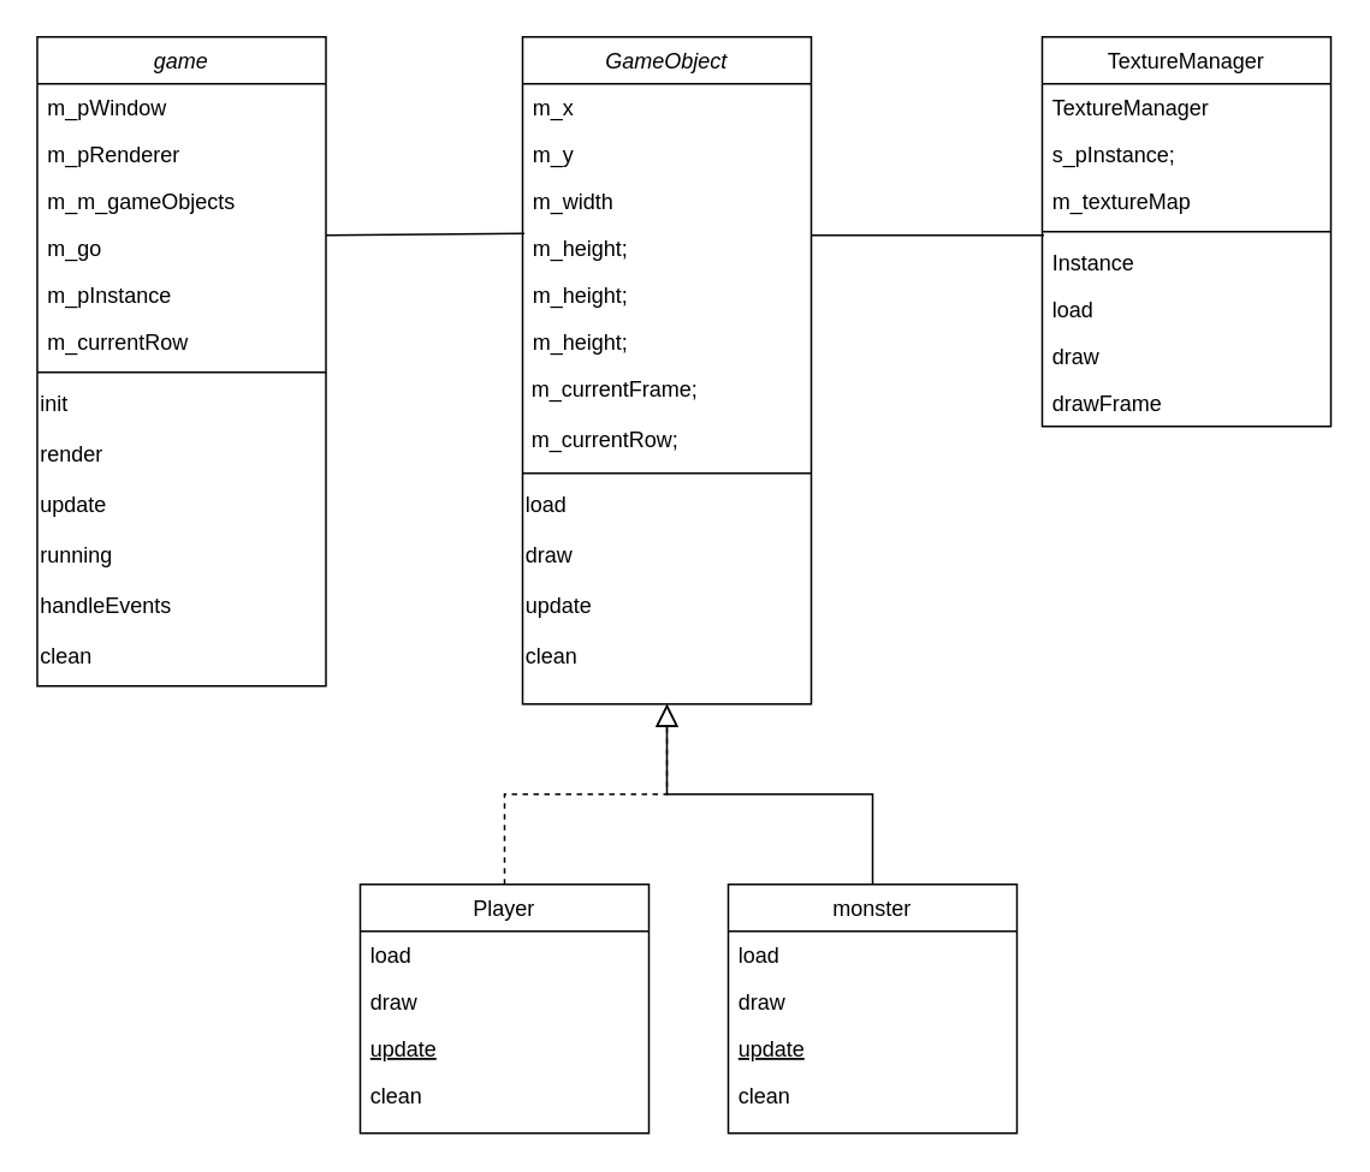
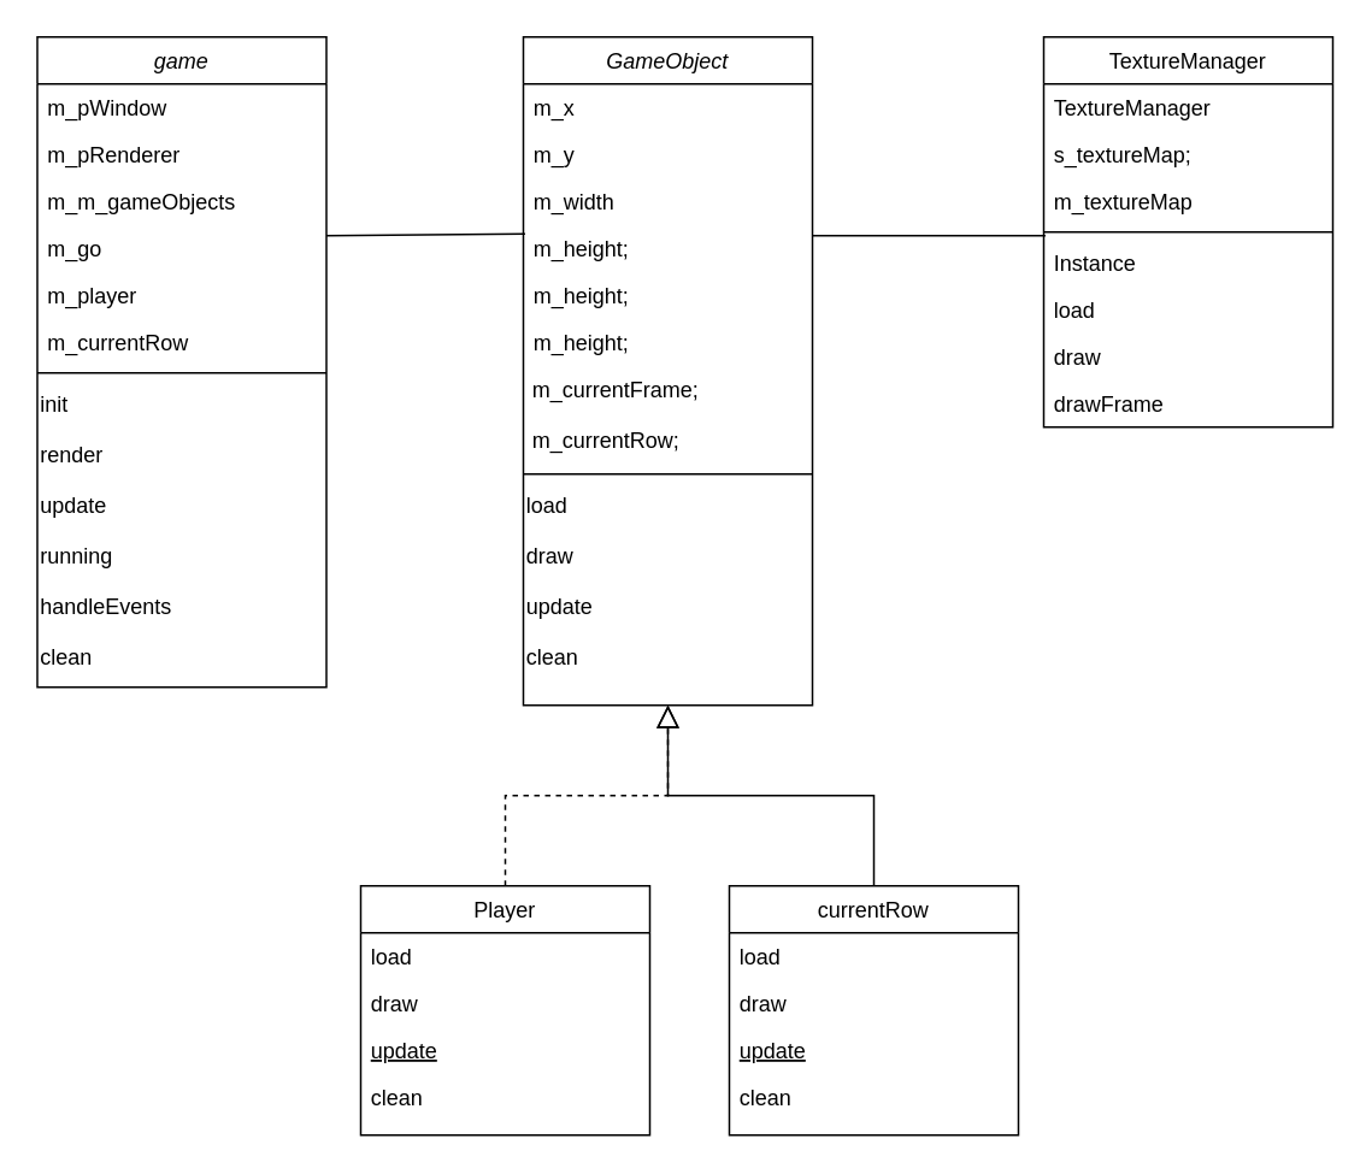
- <mxCell id="25" value="s_pInstance;" style="text;align=left;verticalAlign=top;spacingLeft=4;spacingRight=4;overflow=hidden;rotatable=0;points=[[0,0.5],[1,0.5]];portConstraint=eastwest;rounded=0;shadow=0;html=0;" parent="23" vertex="1"><mxGeometry y="52" width="160" height="26" as="geometry" /></mxCell>
+ <mxCell id="25" value="s_textureMap;" style="text;align=left;verticalAlign=top;spacingLeft=4;spacingRight=4;overflow=hidden;rotatable=0;points=[[0,0.5],[1,0.5]];portConstraint=eastwest;rounded=0;shadow=0;html=0;" parent="23" vertex="1"><mxGeometry y="52" width="160" height="26" as="geometry" /></mxCell>
- <mxCell id="43" value="m_pInstance" style="text;align=left;verticalAlign=top;spacingLeft=4;spacingRight=4;overflow=hidden;rotatable=0;points=[[0,0.5],[1,0.5]];portConstraint=eastwest;rounded=0;shadow=0;html=0;" vertex="1" parent="38"><mxGeometry y="130" width="160" height="26" as="geometry" /></mxCell>
+ <mxCell id="43" value="m_player" style="text;align=left;verticalAlign=top;spacingLeft=4;spacingRight=4;overflow=hidden;rotatable=0;points=[[0,0.5],[1,0.5]];portConstraint=eastwest;rounded=0;shadow=0;html=0;" vertex="1" parent="38"><mxGeometry y="130" width="160" height="26" as="geometry" /></mxCell>
- <mxCell id="33" value="monster" style="swimlane;fontStyle=0;align=center;verticalAlign=top;childLayout=stackLayout;horizontal=1;startSize=26;horizontalStack=0;resizeParent=1;resizeLast=0;collapsible=1;marginBottom=0;rounded=0;shadow=0;strokeWidth=1;" vertex="1" parent="1"><mxGeometry x="403" y="490" width="160" height="138" as="geometry"><mxRectangle x="130" y="380" width="160" height="26" as="alternateBounds" /></mxGeometry></mxCell>
+ <mxCell id="33" value="currentRow" style="swimlane;fontStyle=0;align=center;verticalAlign=top;childLayout=stackLayout;horizontal=1;startSize=26;horizontalStack=0;resizeParent=1;resizeLast=0;collapsible=1;marginBottom=0;rounded=0;shadow=0;strokeWidth=1;" vertex="1" parent="1"><mxGeometry x="403" y="490" width="160" height="138" as="geometry"><mxRectangle x="130" y="380" width="160" height="26" as="alternateBounds" /></mxGeometry></mxCell>
